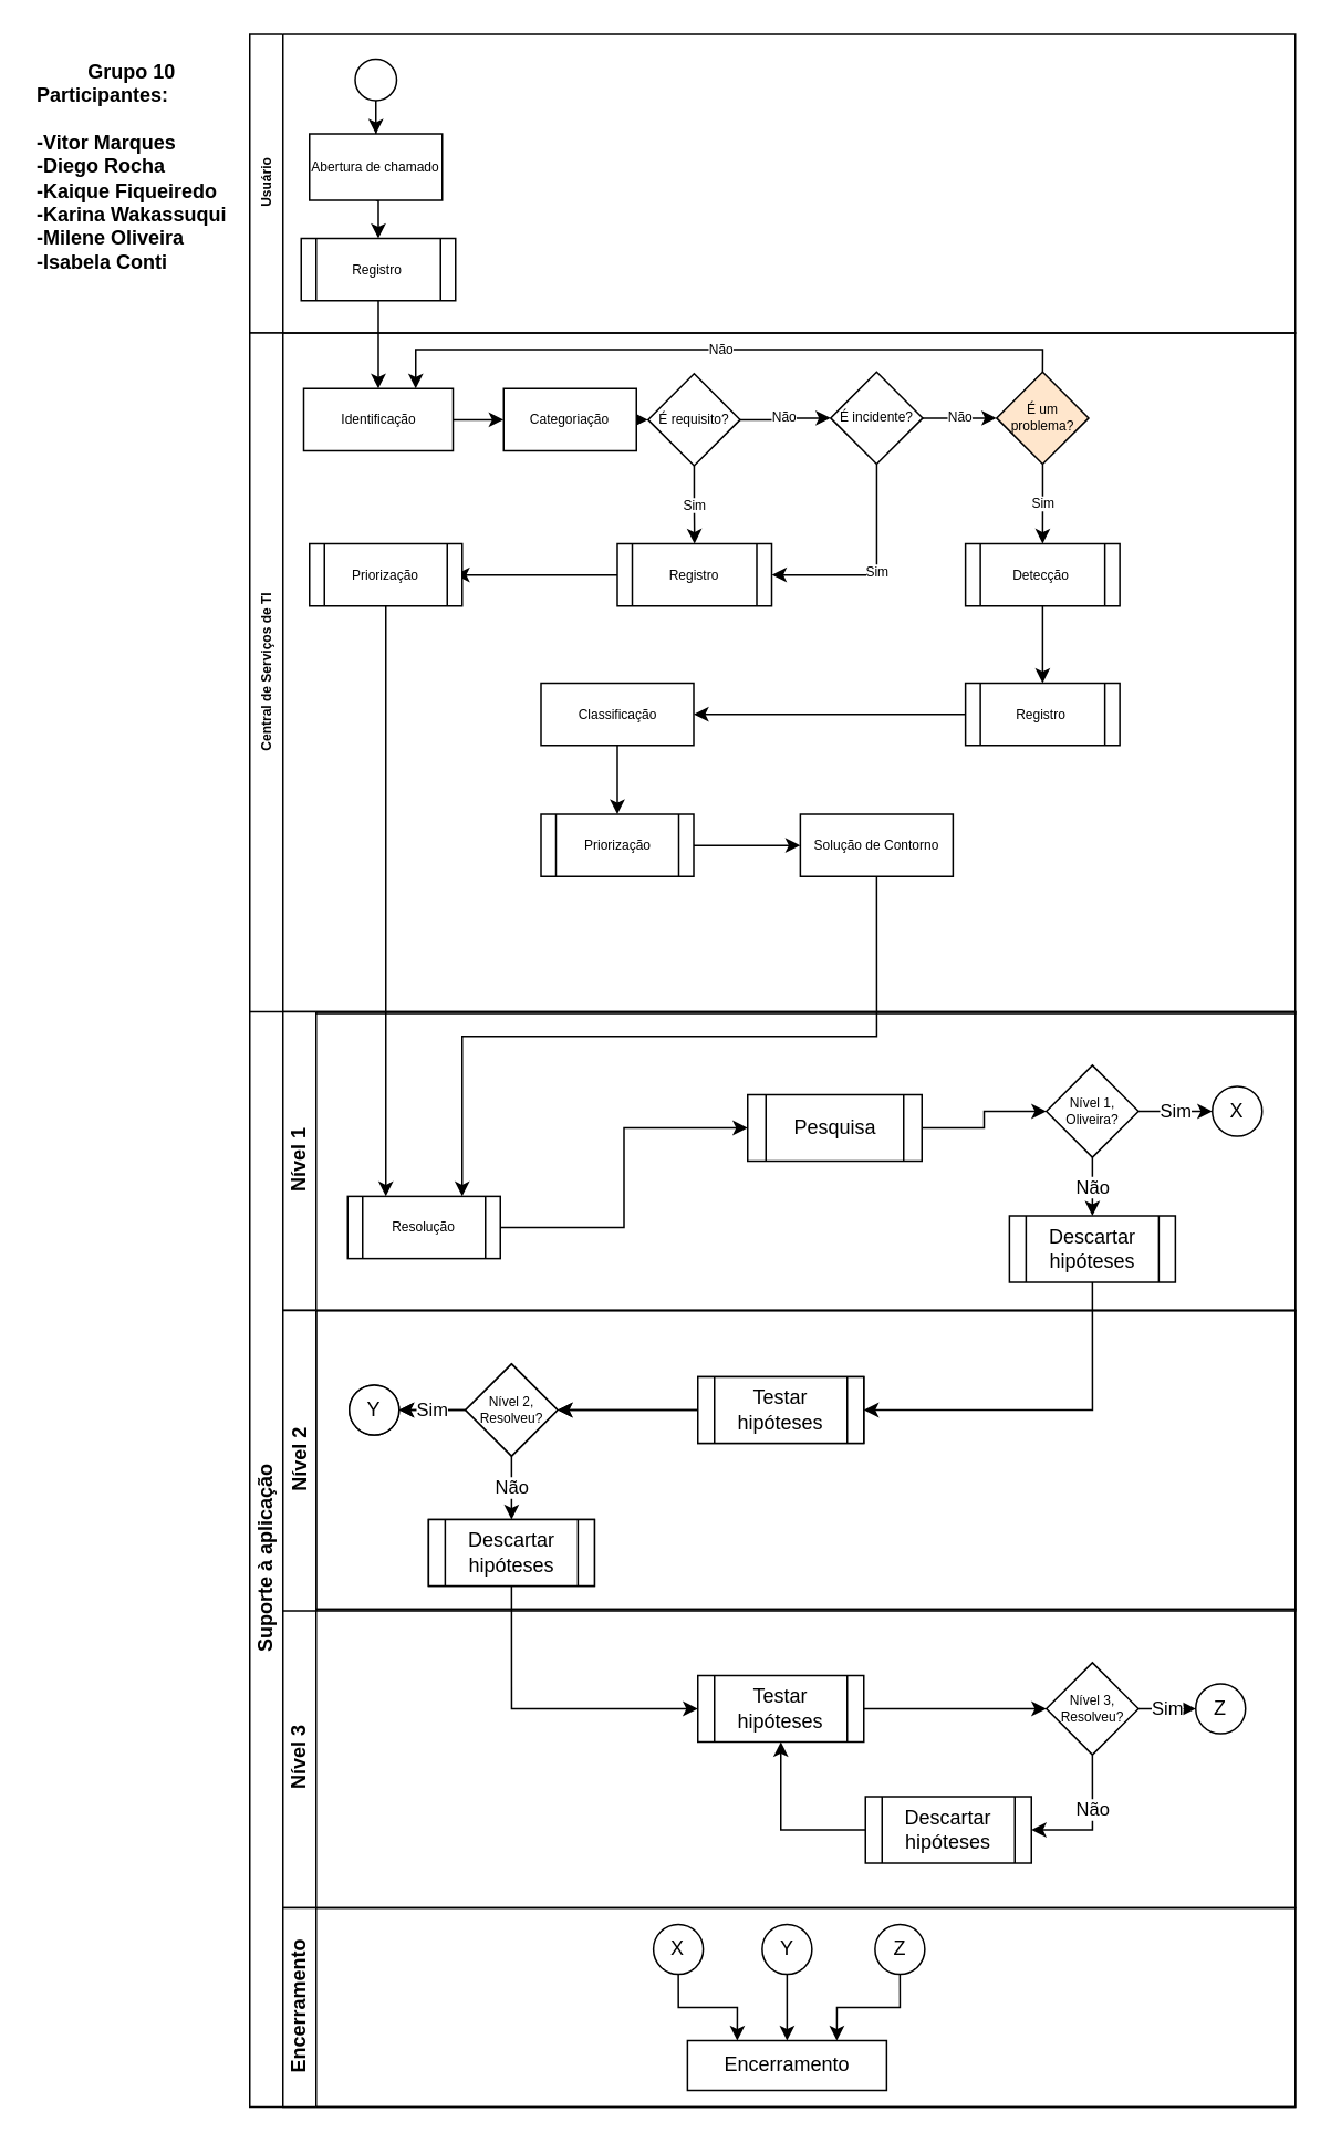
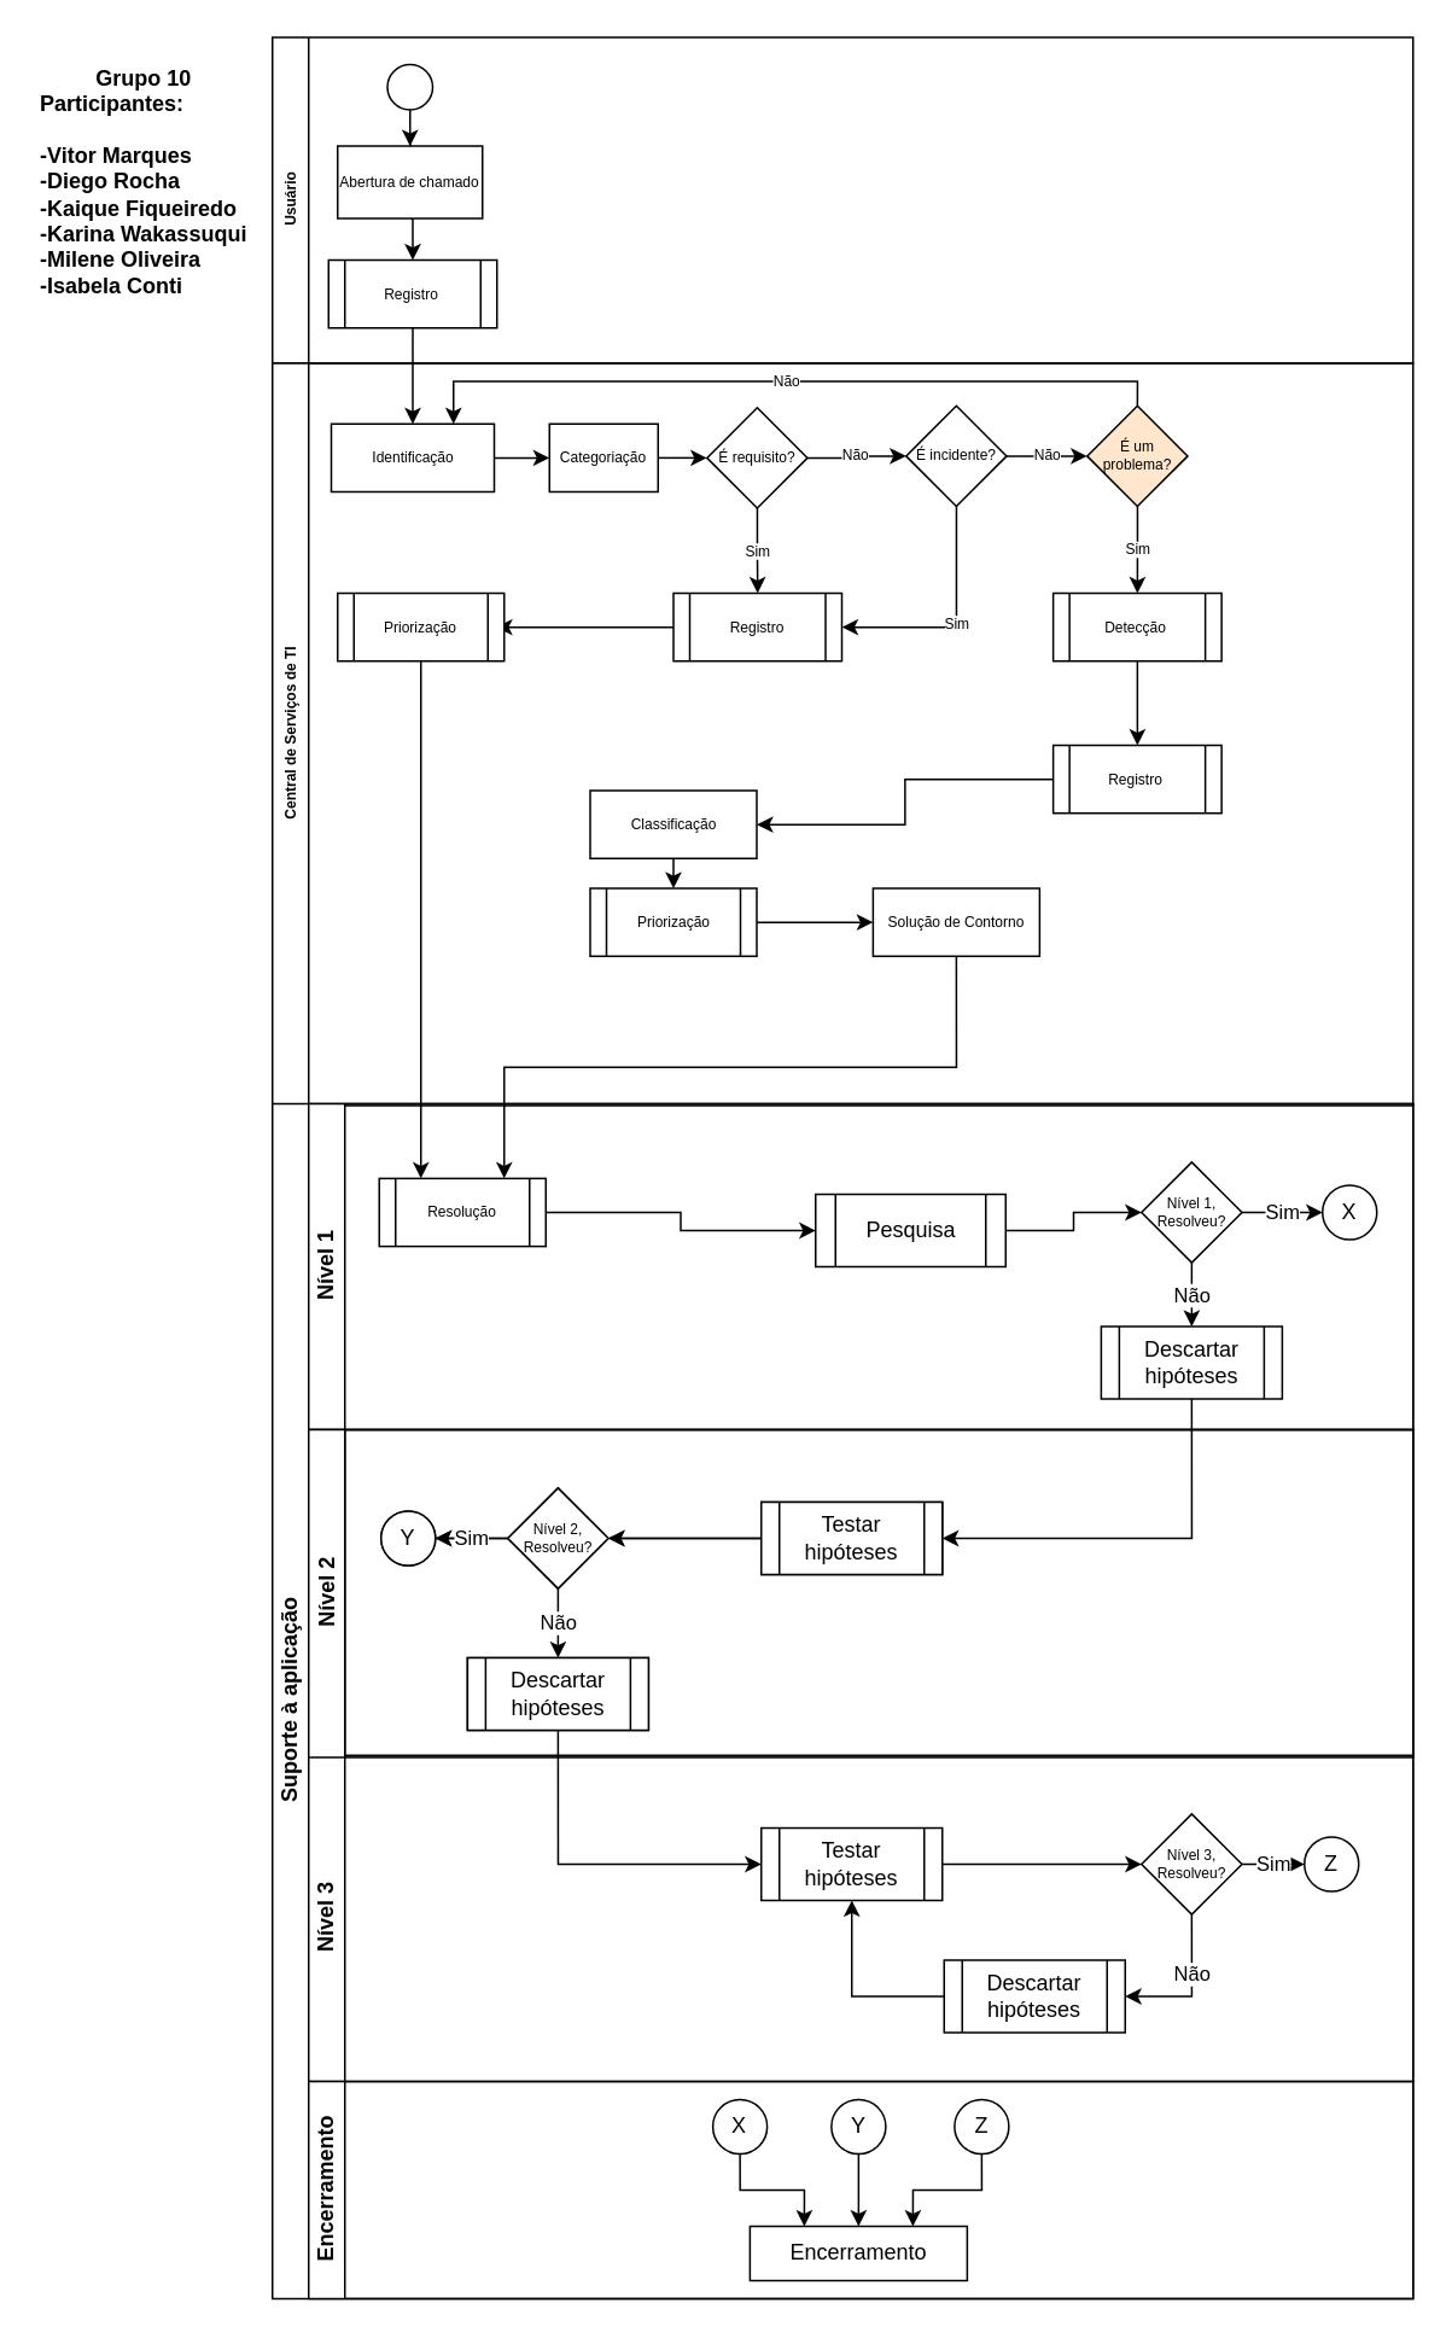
- <mxCell id="23" value="Categoriação" style="rounded=0;whiteSpace=wrap;html=1;fontSize=8;" vertex="1" parent="9"><mxGeometry x="153" y="33.5" width="80" height="37.5" as="geometry" /></mxCell>
+ <mxCell id="23" value="Categoriação" style="rounded=0;whiteSpace=wrap;html=1;fontSize=8;" vertex="1" parent="9"><mxGeometry x="153" y="33.5" width="60" height="37.5" as="geometry" /></mxCell>
- <mxCell id="30" value="Classificação" style="rounded=0;whiteSpace=wrap;html=1;fontSize=8;" vertex="1" parent="9"><mxGeometry x="175.5" y="211" width="92" height="37.5" as="geometry" /></mxCell>
+ <mxCell id="30" value="Classificação" style="rounded=0;whiteSpace=wrap;html=1;fontSize=8;" vertex="1" parent="9"><mxGeometry x="175.5" y="236" width="92" height="37.5" as="geometry" /></mxCell>
- <mxCell id="42" value="Nível 1, Oliveira?" style="rhombus;whiteSpace=wrap;html=1;fontSize=8;" vertex="1" parent="36"><mxGeometry x="460" y="32.25" width="55.5" height="55.5" as="geometry" /></mxCell>
+ <mxCell id="42" value="Nível 1, Resolveu?" style="rhombus;whiteSpace=wrap;html=1;fontSize=8;" vertex="1" parent="36"><mxGeometry x="460" y="32.25" width="55.5" height="55.5" as="geometry" /></mxCell>
- <mxCell id="38" value="Resolução" style="shape=process;whiteSpace=wrap;html=1;backgroundOutline=1;fontSize=8;" vertex="1" parent="36"><mxGeometry x="39" y="111.25" width="92" height="37.5" as="geometry" /></mxCell>
+ <mxCell id="38" value="Resolução" style="shape=process;whiteSpace=wrap;html=1;backgroundOutline=1;fontSize=8;" vertex="1" parent="36"><mxGeometry x="39" y="41.25" width="92" height="37.5" as="geometry" /></mxCell>
